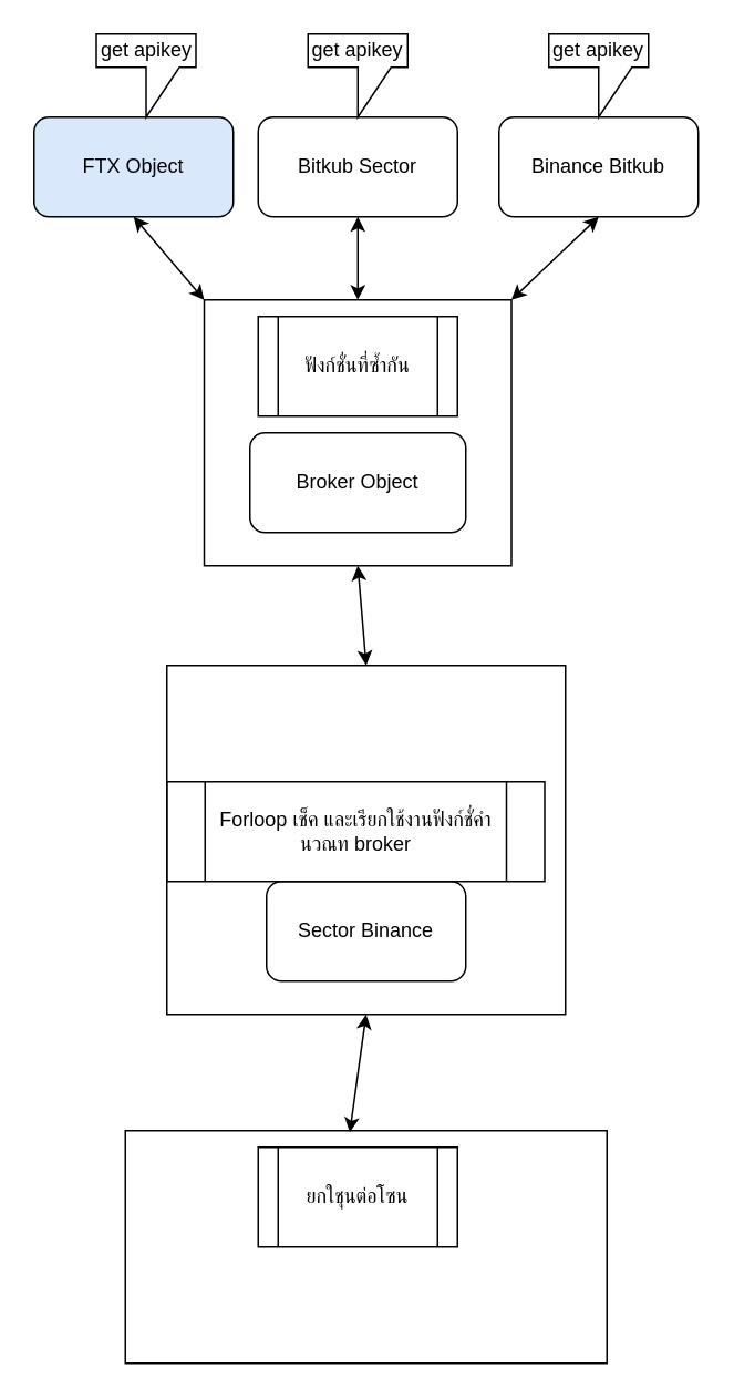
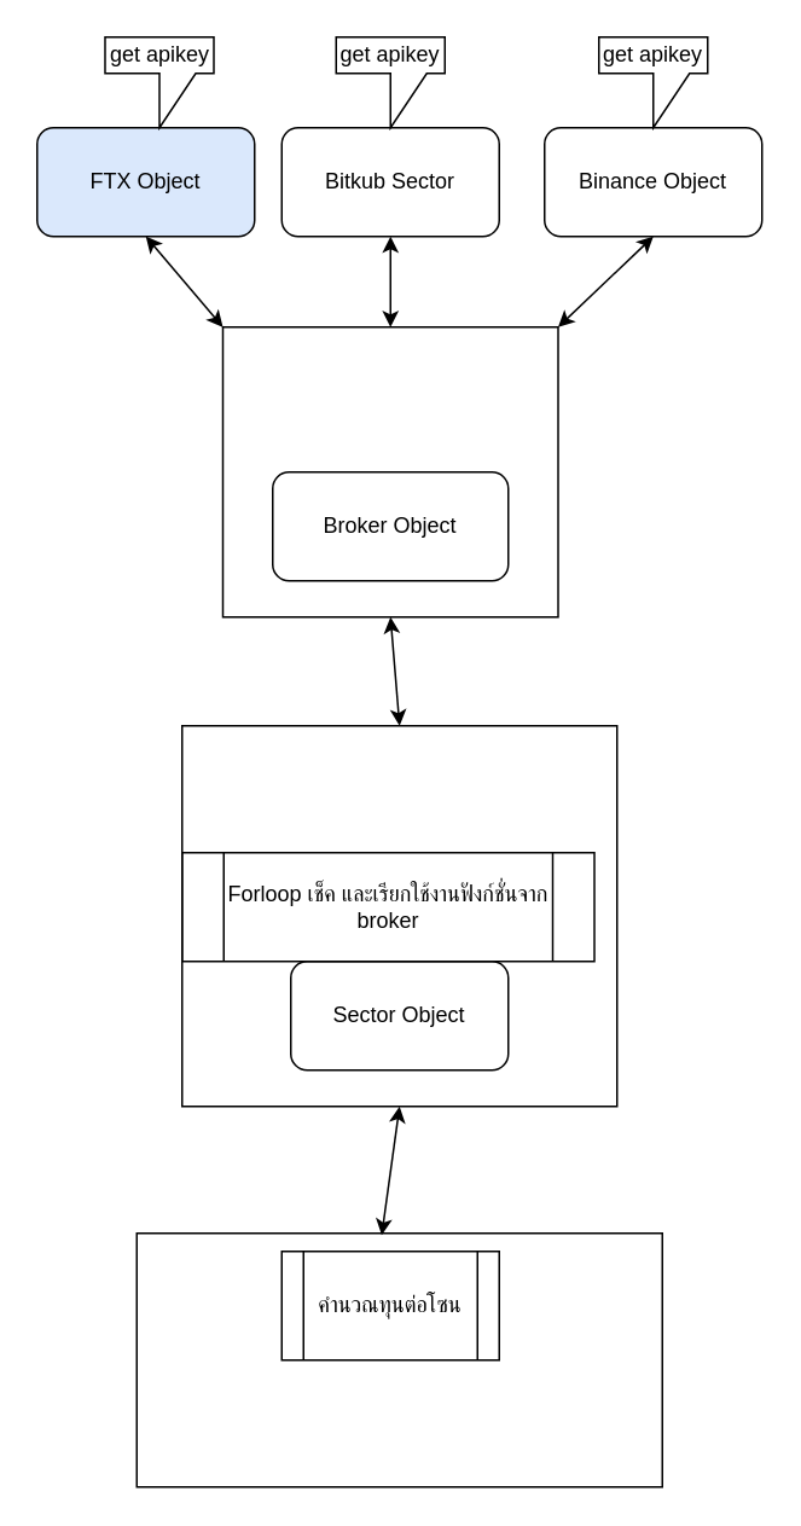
- <mxCell id="5" value="Binance Bitkub" style="rounded=1;whiteSpace=wrap;html=1;" vertex="1" parent="1"><mxGeometry x="300" y="70" width="120" height="60" as="geometry" /></mxCell>
+ <mxCell id="5" value="Binance Object" style="rounded=1;whiteSpace=wrap;html=1;" vertex="1" parent="1"><mxGeometry x="300" y="70" width="120" height="60" as="geometry" /></mxCell>
- <mxCell id="7" value="ฟังก์ชั่นที่ซ้ำกัน" style="shape=process;whiteSpace=wrap;html=1;backgroundOutline=1;fillColor=none;gradientColor=#ffffff;" vertex="1" parent="1"><mxGeometry x="155" y="190" width="120" height="60" as="geometry" /></mxCell>
- <mxCell id="16" value="Forloop เช็ค และเรียกใช้งานฟังก์ชั่คำนวณท broker" style="shape=process;whiteSpace=wrap;html=1;backgroundOutline=1;gradientColor=#ffffff;fillColor=none;" vertex="1" parent="1"><mxGeometry x="100" y="470" width="227.5" height="60" as="geometry" /></mxCell>
+ <mxCell id="16" value="Forloop เช็ค และเรียกใช้งานฟังก์ชั่นจาก broker" style="shape=process;whiteSpace=wrap;html=1;backgroundOutline=1;gradientColor=#ffffff;fillColor=none;" vertex="1" parent="1"><mxGeometry x="100" y="470" width="227.5" height="60" as="geometry" /></mxCell>
- <mxCell id="17" value="Sector Binance" style="rounded=1;whiteSpace=wrap;html=1;fillColor=none;gradientColor=#ffffff;" vertex="1" parent="1"><mxGeometry x="160" y="530" width="120" height="60" as="geometry" /></mxCell>
+ <mxCell id="17" value="Sector Object" style="rounded=1;whiteSpace=wrap;html=1;fillColor=none;gradientColor=#ffffff;" vertex="1" parent="1"><mxGeometry x="160" y="530" width="120" height="60" as="geometry" /></mxCell>
- <mxCell id="19" value="ยกใชุนต่อโซน" style="shape=process;whiteSpace=wrap;html=1;backgroundOutline=1;fillColor=none;gradientColor=#ffffff;" vertex="1" parent="1"><mxGeometry x="155" y="690" width="120" height="60" as="geometry" /></mxCell>
+ <mxCell id="19" value="คำนวณทุนต่อโซน" style="shape=process;whiteSpace=wrap;html=1;backgroundOutline=1;fillColor=none;gradientColor=#ffffff;" vertex="1" parent="1"><mxGeometry x="155" y="690" width="120" height="60" as="geometry" /></mxCell>
